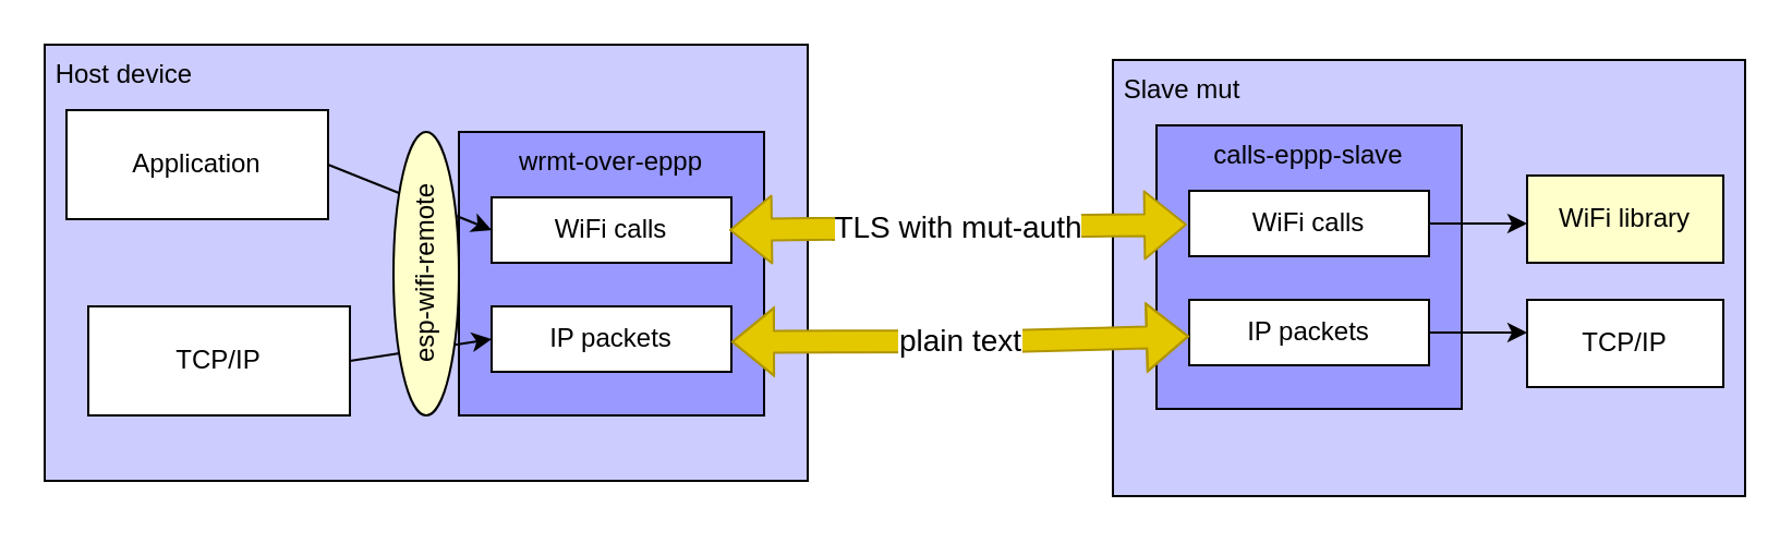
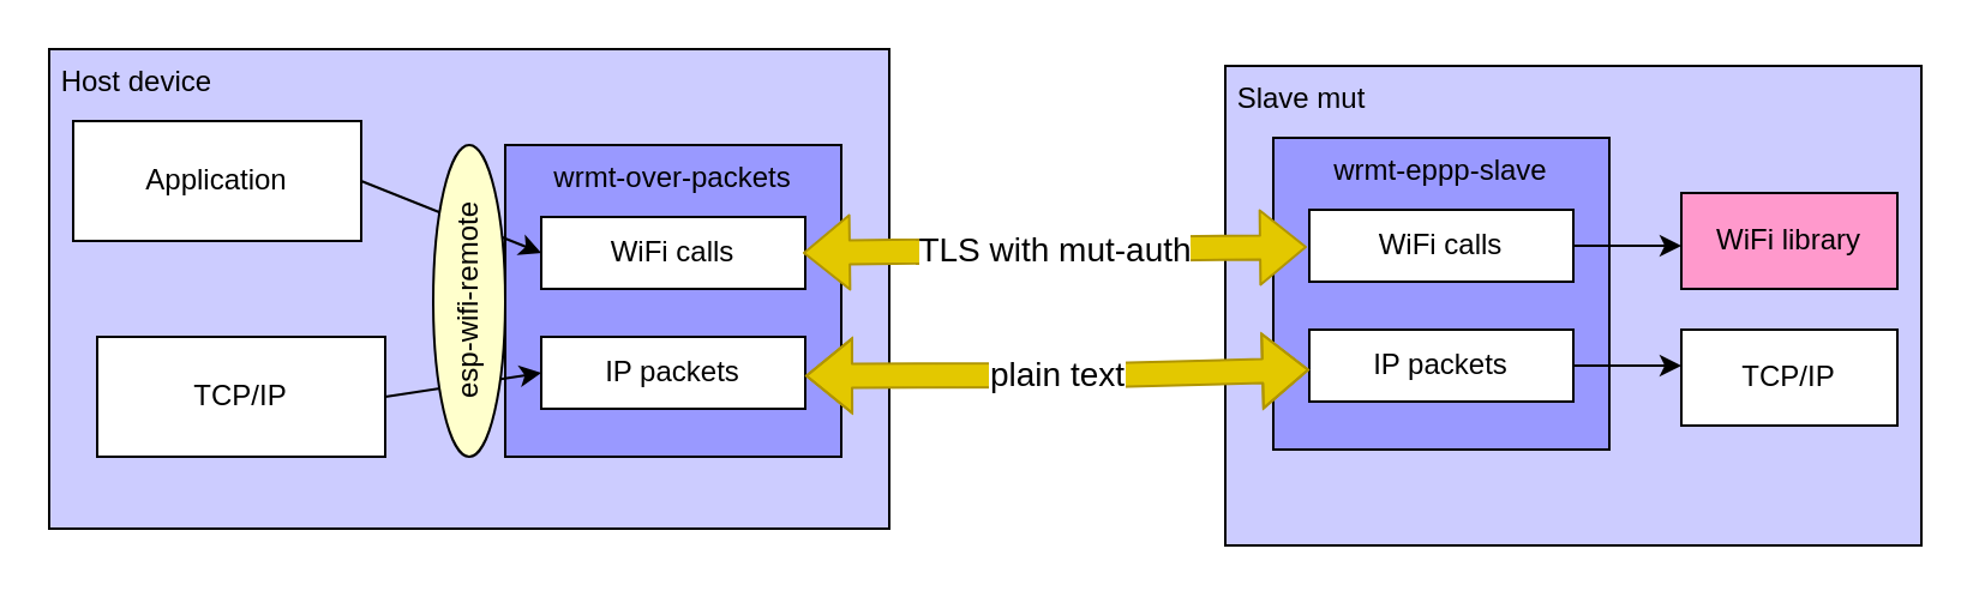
- <mxCell id="12" value="calls-eppp-slave" style="rounded=0;whiteSpace=wrap;html=1;align=center;verticalAlign=top;fillColor=#9999FF;fontColor=#000000;" parent="1" vertex="1"><mxGeometry x="530" y="57" width="140" height="130" as="geometry" /></mxCell>
+ <mxCell id="12" value="wrmt-eppp-slave" style="rounded=0;whiteSpace=wrap;html=1;align=center;verticalAlign=top;fillColor=#9999FF;fontColor=#000000;" parent="1" vertex="1"><mxGeometry x="530" y="57" width="140" height="130" as="geometry" /></mxCell>
- <mxCell id="3" value="wrmt-over-eppp" style="rounded=0;whiteSpace=wrap;html=1;align=center;verticalAlign=top;fillColor=#9999FF;fontColor=#000000;" parent="1" vertex="1"><mxGeometry x="210" y="60" width="140" height="130" as="geometry" /></mxCell>
+ <mxCell id="3" value="wrmt-over-packets" style="rounded=0;whiteSpace=wrap;html=1;align=center;verticalAlign=top;fillColor=#9999FF;fontColor=#000000;" parent="1" vertex="1"><mxGeometry x="210" y="60" width="140" height="130" as="geometry" /></mxCell>
- <mxCell id="15" value="WiFi library" style="rounded=0;whiteSpace=wrap;html=1;verticalAlign=middle;fillColor=#ffffcc;fontColor=#000000;" parent="1" vertex="1"><mxGeometry x="700" y="80" width="90" height="40" as="geometry" /></mxCell>
+ <mxCell id="15" value="WiFi library" style="rounded=0;whiteSpace=wrap;html=1;verticalAlign=middle;fillColor=#FF99CC;fontColor=#000000;" parent="1" vertex="1"><mxGeometry x="700" y="80" width="90" height="40" as="geometry" /></mxCell>
